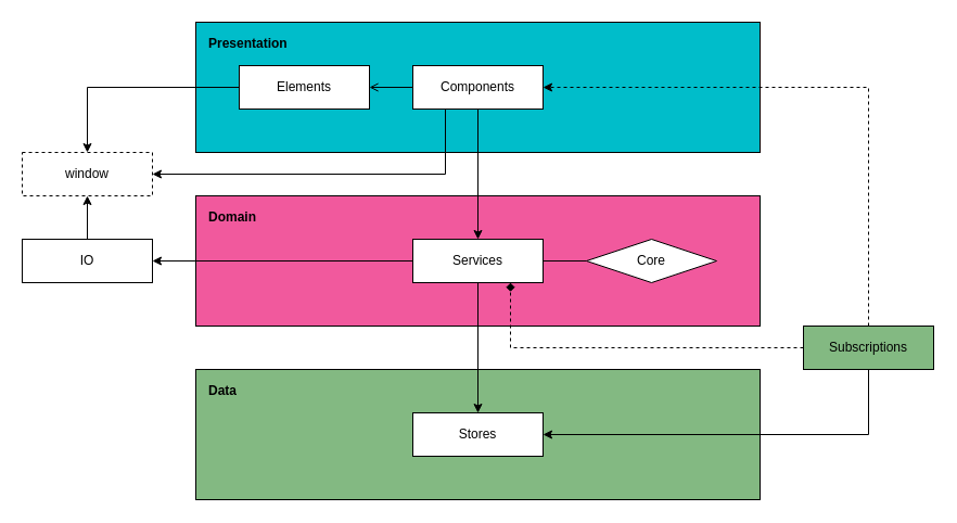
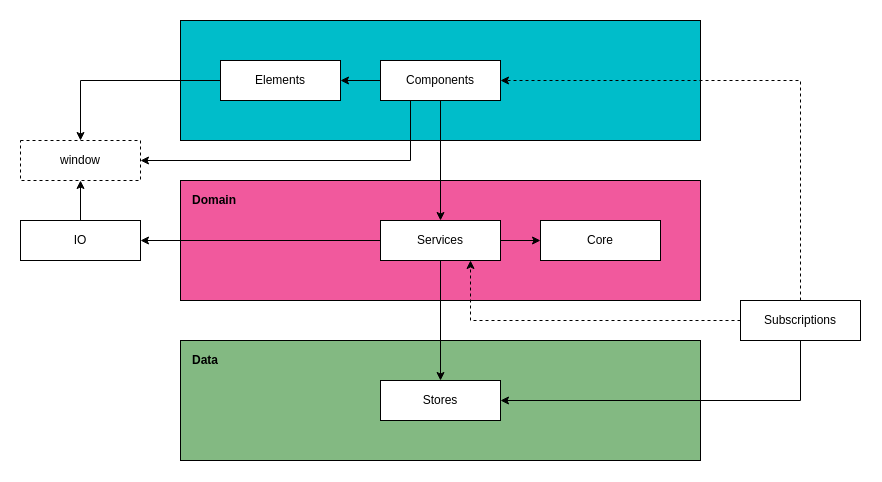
- <mxCell id="23" value="Presentation" style="text;html=1;strokeColor=none;fillColor=none;align=left;verticalAlign=middle;whiteSpace=wrap;rounded=0;fontStyle=1" vertex="1" parent="1"><mxGeometry x="190" y="30" width="90" height="20" as="geometry" /></mxCell>
- <mxCell id="9" value="" style="edgeStyle=orthogonalEdgeStyle;rounded=0;orthogonalLoop=1;jettySize=auto;html=1;endArrow=open;" edge="1" parent="1" source="7" target="8"><mxGeometry relative="1" as="geometry" /></mxCell>
+ <mxCell id="9" value="" style="edgeStyle=orthogonalEdgeStyle;rounded=0;orthogonalLoop=1;jettySize=auto;html=1;" edge="1" parent="1" source="7" target="8"><mxGeometry relative="1" as="geometry" /></mxCell>
- <mxCell id="26" value="" style="edgeStyle=orthogonalEdgeStyle;rounded=0;orthogonalLoop=1;jettySize=auto;html=1;endArrow=none;" edge="1" parent="1" source="5" target="22"><mxGeometry relative="1" as="geometry" /></mxCell>
+ <mxCell id="26" value="" style="edgeStyle=orthogonalEdgeStyle;rounded=0;orthogonalLoop=1;jettySize=auto;html=1;" edge="1" parent="1" source="5" target="22"><mxGeometry relative="1" as="geometry" /></mxCell>
- <mxCell id="22" value="Core" style="rhombus;whiteSpace=wrap;html=1;" vertex="1" parent="1"><mxGeometry x="540" y="220" width="120" height="40" as="geometry" /></mxCell>
+ <mxCell id="22" value="Core" style="rounded=0;whiteSpace=wrap;html=1;" vertex="1" parent="1"><mxGeometry x="540" y="220" width="120" height="40" as="geometry" /></mxCell>
- <mxCell id="14" style="edgeStyle=orthogonalEdgeStyle;rounded=0;orthogonalLoop=1;jettySize=auto;html=1;exitX=0;exitY=0.5;exitDx=0;exitDy=0;entryX=0.75;entryY=1;entryDx=0;entryDy=0;dashed=1;endArrow=diamond;" edge="1" parent="1" source="15" target="5"><mxGeometry relative="1" as="geometry" /></mxCell>
+ <mxCell id="14" style="edgeStyle=orthogonalEdgeStyle;rounded=0;orthogonalLoop=1;jettySize=auto;html=1;exitX=0;exitY=0.5;exitDx=0;exitDy=0;entryX=0.75;entryY=1;entryDx=0;entryDy=0;dashed=1;" edge="1" parent="1" source="15" target="5"><mxGeometry relative="1" as="geometry" /></mxCell>
- <mxCell id="15" value="Subscriptions" style="rounded=0;whiteSpace=wrap;html=1;fillColor=#83b982;" vertex="1" parent="1"><mxGeometry x="740" y="300" width="120" height="40" as="geometry" /></mxCell>
+ <mxCell id="15" value="Subscriptions" style="rounded=0;whiteSpace=wrap;html=1;" vertex="1" parent="1"><mxGeometry x="740" y="300" width="120" height="40" as="geometry" /></mxCell>
